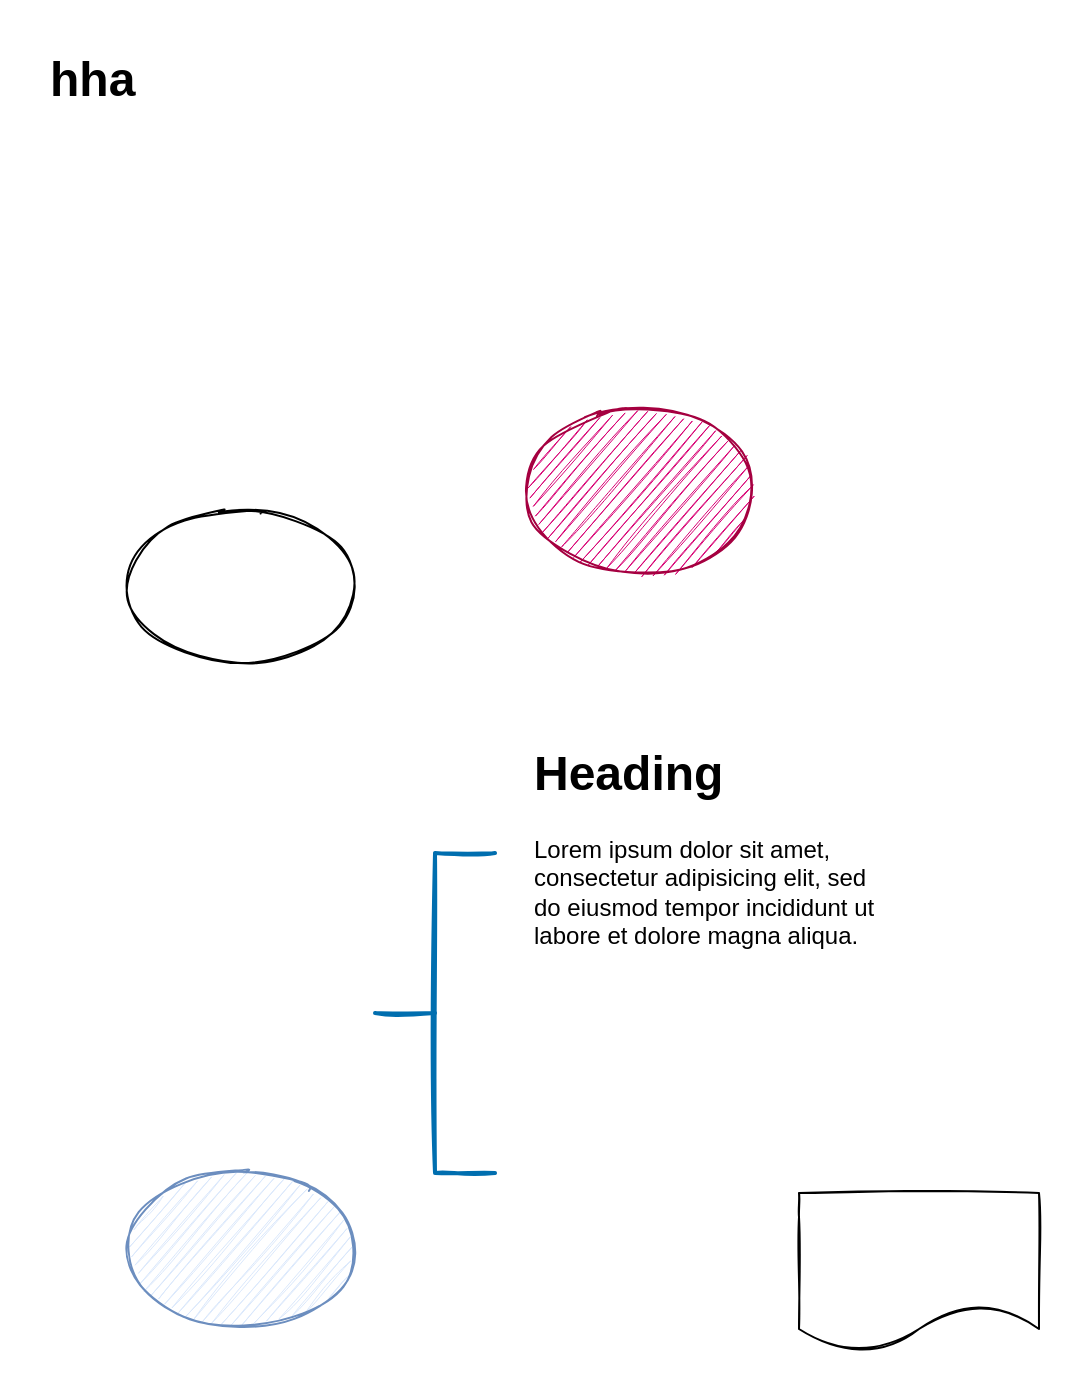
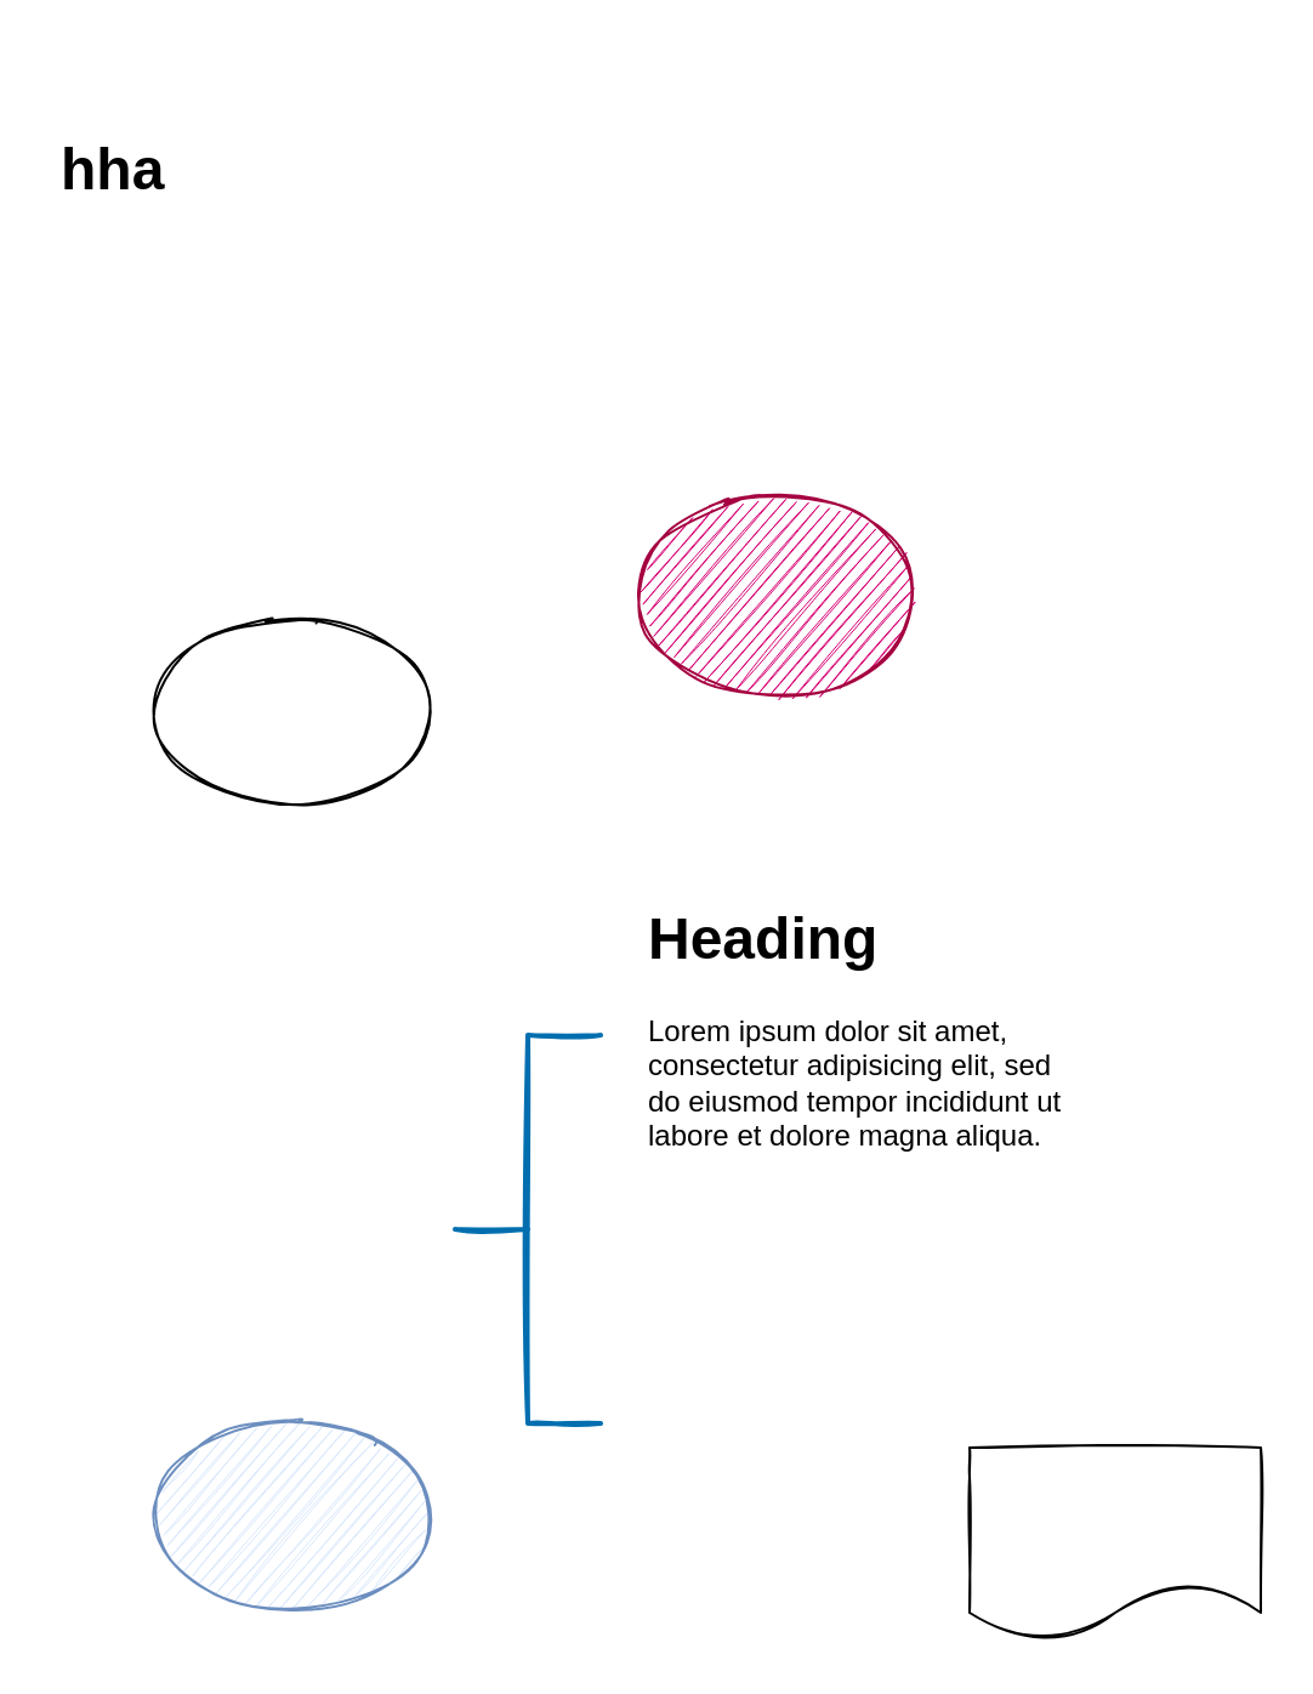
- <mxCell id="8" value="&lt;h1&gt;hha&lt;/h1&gt;" style="text;html=1;strokeColor=none;fillColor=none;spacing=5;spacingTop=-20;whiteSpace=wrap;overflow=hidden;rounded=0;sketch=1;" vertex="1" parent="1"><mxGeometry x="20" y="20" width="190" height="120" as="geometry" /></mxCell>
+ <mxCell id="8" value="&lt;h1&gt;hha&lt;/h1&gt;" style="text;html=1;strokeColor=none;fillColor=none;spacing=5;spacingTop=-20;whiteSpace=wrap;overflow=hidden;rounded=0;sketch=1;" vertex="1" parent="1"><mxGeometry x="20" y="50" width="190" height="120" as="geometry" /></mxCell>
